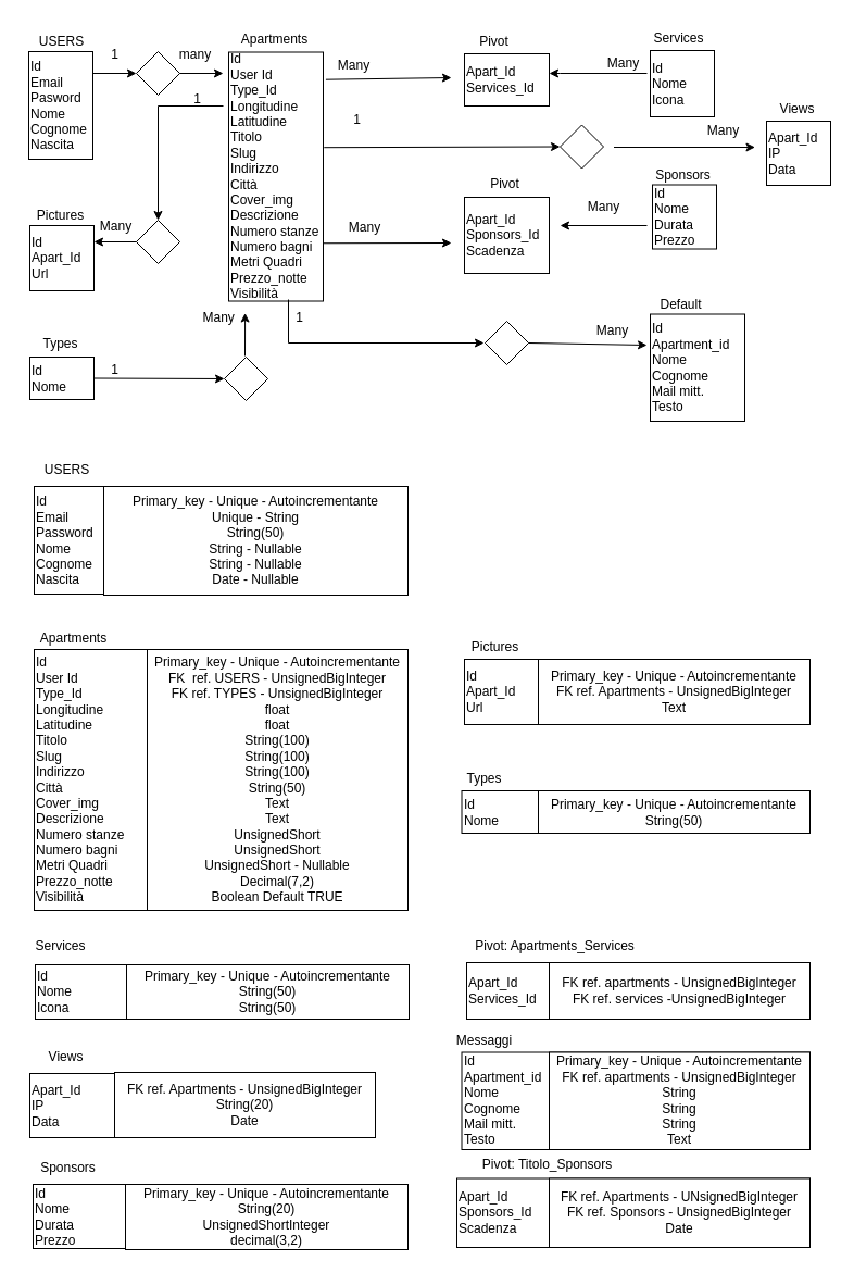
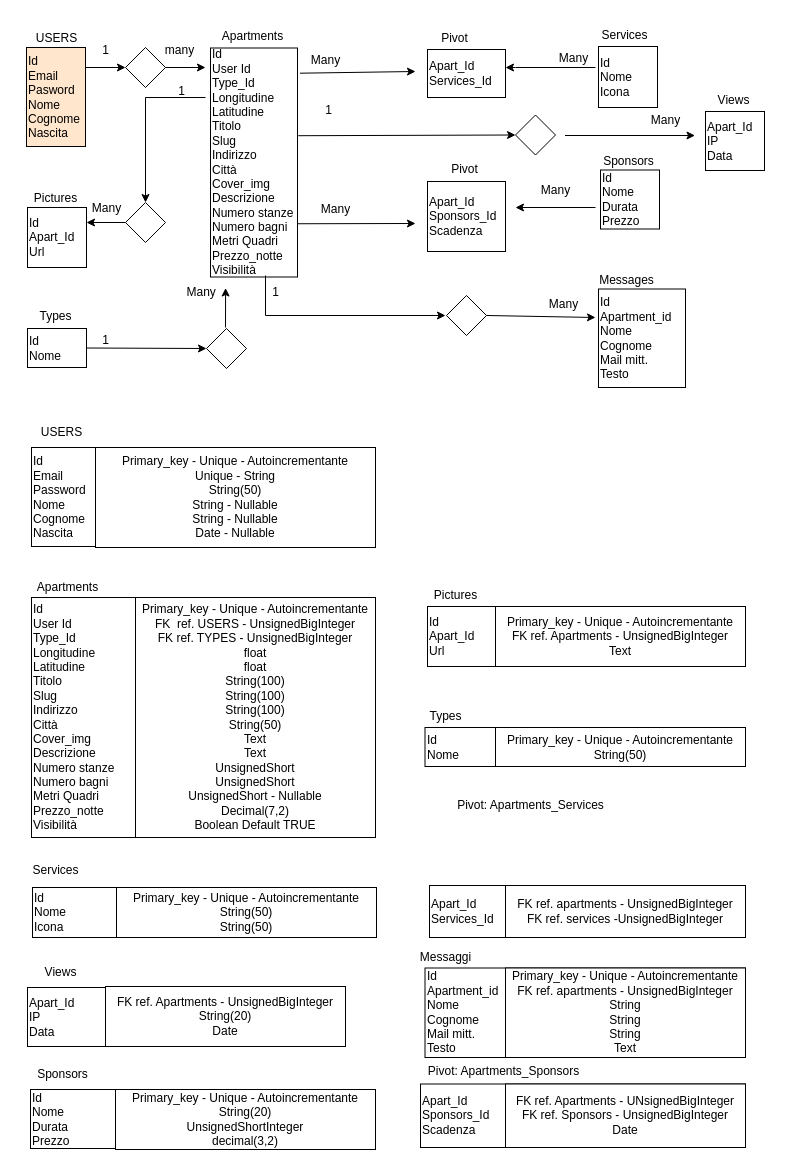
- <mxCell id="3" value="Id&lt;br&gt;Email&lt;br&gt;Pasword&lt;br&gt;Nome&lt;br&gt;Cognome&lt;br&gt;Nascita" style="rounded=0;whiteSpace=wrap;html=1;align=left;labelBackgroundColor=none;" parent="1" vertex="1"><mxGeometry x="26" y="47" width="59" height="99" as="geometry" /></mxCell>
+ <mxCell id="3" value="Id&lt;br&gt;Email&lt;br&gt;Pasword&lt;br&gt;Nome&lt;br&gt;Cognome&lt;br&gt;Nascita" style="rounded=0;whiteSpace=wrap;html=1;align=left;labelBackgroundColor=none;fillColor=#ffe6cc;" parent="1" vertex="1"><mxGeometry x="26" y="47" width="59" height="99" as="geometry" /></mxCell>
- <mxCell id="38" value="Default" style="text;html=1;align=center;verticalAlign=middle;resizable=0;points=[];autosize=1;strokeColor=none;fillColor=none;" parent="1" vertex="1"><mxGeometry x="586" y="265" width="80" height="30" as="geometry" /></mxCell>
+ <mxCell id="38" value="Messages" style="text;html=1;align=center;verticalAlign=middle;resizable=0;points=[];autosize=1;strokeColor=none;fillColor=none;" parent="1" vertex="1"><mxGeometry x="586" y="265" width="80" height="30" as="geometry" /></mxCell>
- <mxCell id="80" value="Pivot: Apartments_Services" style="text;html=1;align=center;verticalAlign=middle;resizable=0;points=[];autosize=1;strokeColor=none;fillColor=none;" parent="1" vertex="1"><mxGeometry x="425" y="855" width="170" height="30" as="geometry" /></mxCell>
+ <mxCell id="80" value="Pivot: Apartments_Services" style="text;html=1;align=center;verticalAlign=middle;resizable=0;points=[];autosize=1;strokeColor=none;fillColor=none;" parent="1" vertex="1"><mxGeometry x="445" y="790" width="170" height="30" as="geometry" /></mxCell>
- <mxCell id="83" value="Pivot: Titolo_Sponsors" style="text;html=1;align=center;verticalAlign=middle;resizable=0;points=[];autosize=1;strokeColor=none;fillColor=none;" parent="1" vertex="1"><mxGeometry x="418" y="1056" width="170" height="30" as="geometry" /></mxCell>
+ <mxCell id="83" value="Pivot: Apartments_Sponsors" style="text;html=1;align=center;verticalAlign=middle;resizable=0;points=[];autosize=1;strokeColor=none;fillColor=none;" parent="1" vertex="1"><mxGeometry x="418" y="1056" width="170" height="30" as="geometry" /></mxCell>
